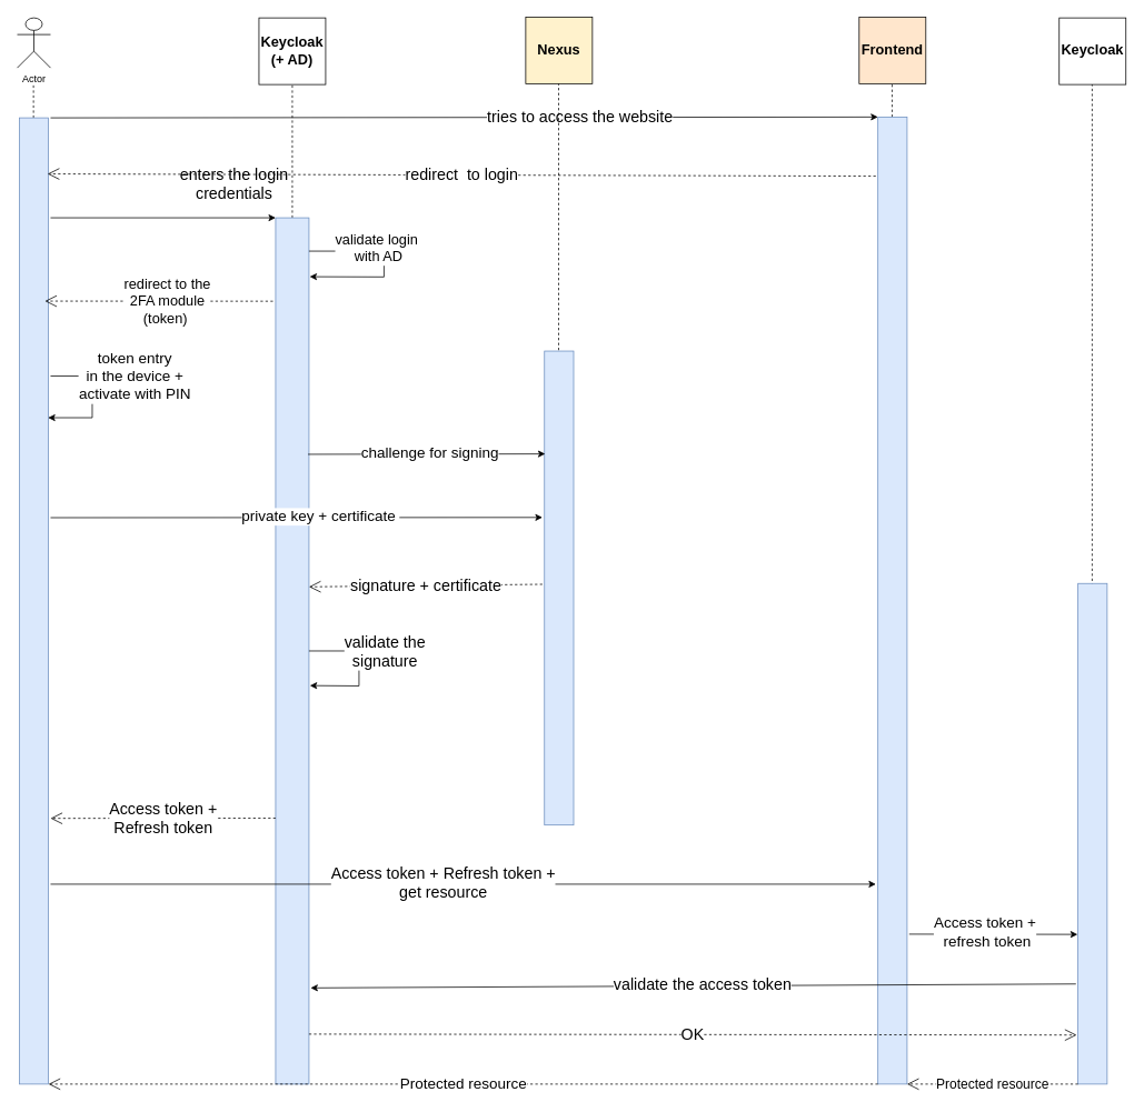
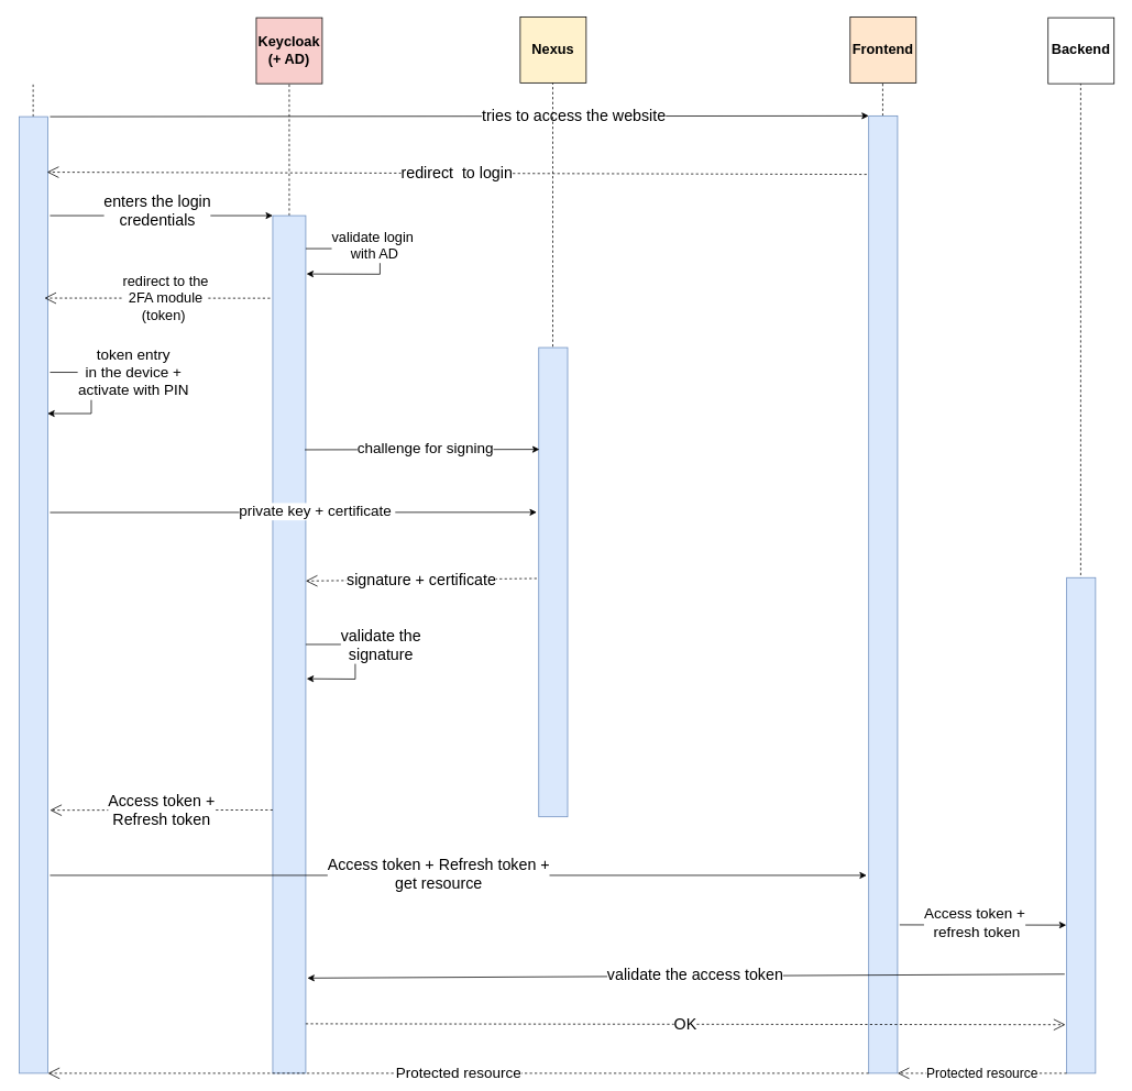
- <mxCell id="2" value="Actor" style="shape=umlActor;verticalLabelPosition=bottom;verticalAlign=top;html=1;outlineConnect=0;" vertex="1" parent="1"><mxGeometry x="20" y="21" width="40" height="60" as="geometry" /></mxCell>
- <mxCell id="3" value="&lt;font style=&quot;font-size: 17px;&quot;&gt;&lt;b&gt;Keycloak&lt;br&gt;(+ AD)&lt;br&gt;&lt;/b&gt;&lt;/font&gt;" style="whiteSpace=wrap;html=1;aspect=fixed;" vertex="1" parent="1"><mxGeometry x="310" y="21" width="80" height="80" as="geometry" /></mxCell>
+ <mxCell id="3" value="&lt;font style=&quot;font-size: 17px;&quot;&gt;&lt;b&gt;Keycloak&lt;br&gt;(+ AD)&lt;br&gt;&lt;/b&gt;&lt;/font&gt;" style="whiteSpace=wrap;html=1;aspect=fixed;fillColor=#f8cecc;" vertex="1" parent="1"><mxGeometry x="310" y="21" width="80" height="80" as="geometry" /></mxCell>
- <mxCell id="14" value="&lt;font style=&quot;font-size: 17px;&quot;&gt;&lt;b&gt;Keycloak&lt;/b&gt;&lt;/font&gt;" style="whiteSpace=wrap;html=1;aspect=fixed;" vertex="1" parent="1"><mxGeometry x="1270" y="21" width="80" height="80" as="geometry" /></mxCell>
+ <mxCell id="14" value="&lt;font style=&quot;font-size: 17px;&quot;&gt;&lt;b&gt;Backend&lt;/b&gt;&lt;/font&gt;" style="whiteSpace=wrap;html=1;aspect=fixed;" vertex="1" parent="1"><mxGeometry x="1270" y="21" width="80" height="80" as="geometry" /></mxCell>
- <mxCell id="20" value="&lt;font style=&quot;font-size: 19px;&quot;&gt;enters the login &lt;br&gt;credentials&lt;/font&gt;" style="text;html=1;align=center;verticalAlign=middle;resizable=0;points=[];autosize=1;strokeColor=none;fillColor=none;labelBackgroundColor=default;" vertex="1" parent="1"><mxGeometry x="205" y="191" width="150" height="60" as="geometry" /></mxCell>
+ <mxCell id="20" value="&lt;font style=&quot;font-size: 19px;&quot;&gt;enters the login &lt;br&gt;credentials&lt;/font&gt;" style="text;html=1;align=center;verticalAlign=middle;resizable=0;points=[];autosize=1;strokeColor=none;fillColor=none;labelBackgroundColor=default;" vertex="1" parent="1"><mxGeometry x="115" y="226" width="150" height="60" as="geometry" /></mxCell>
